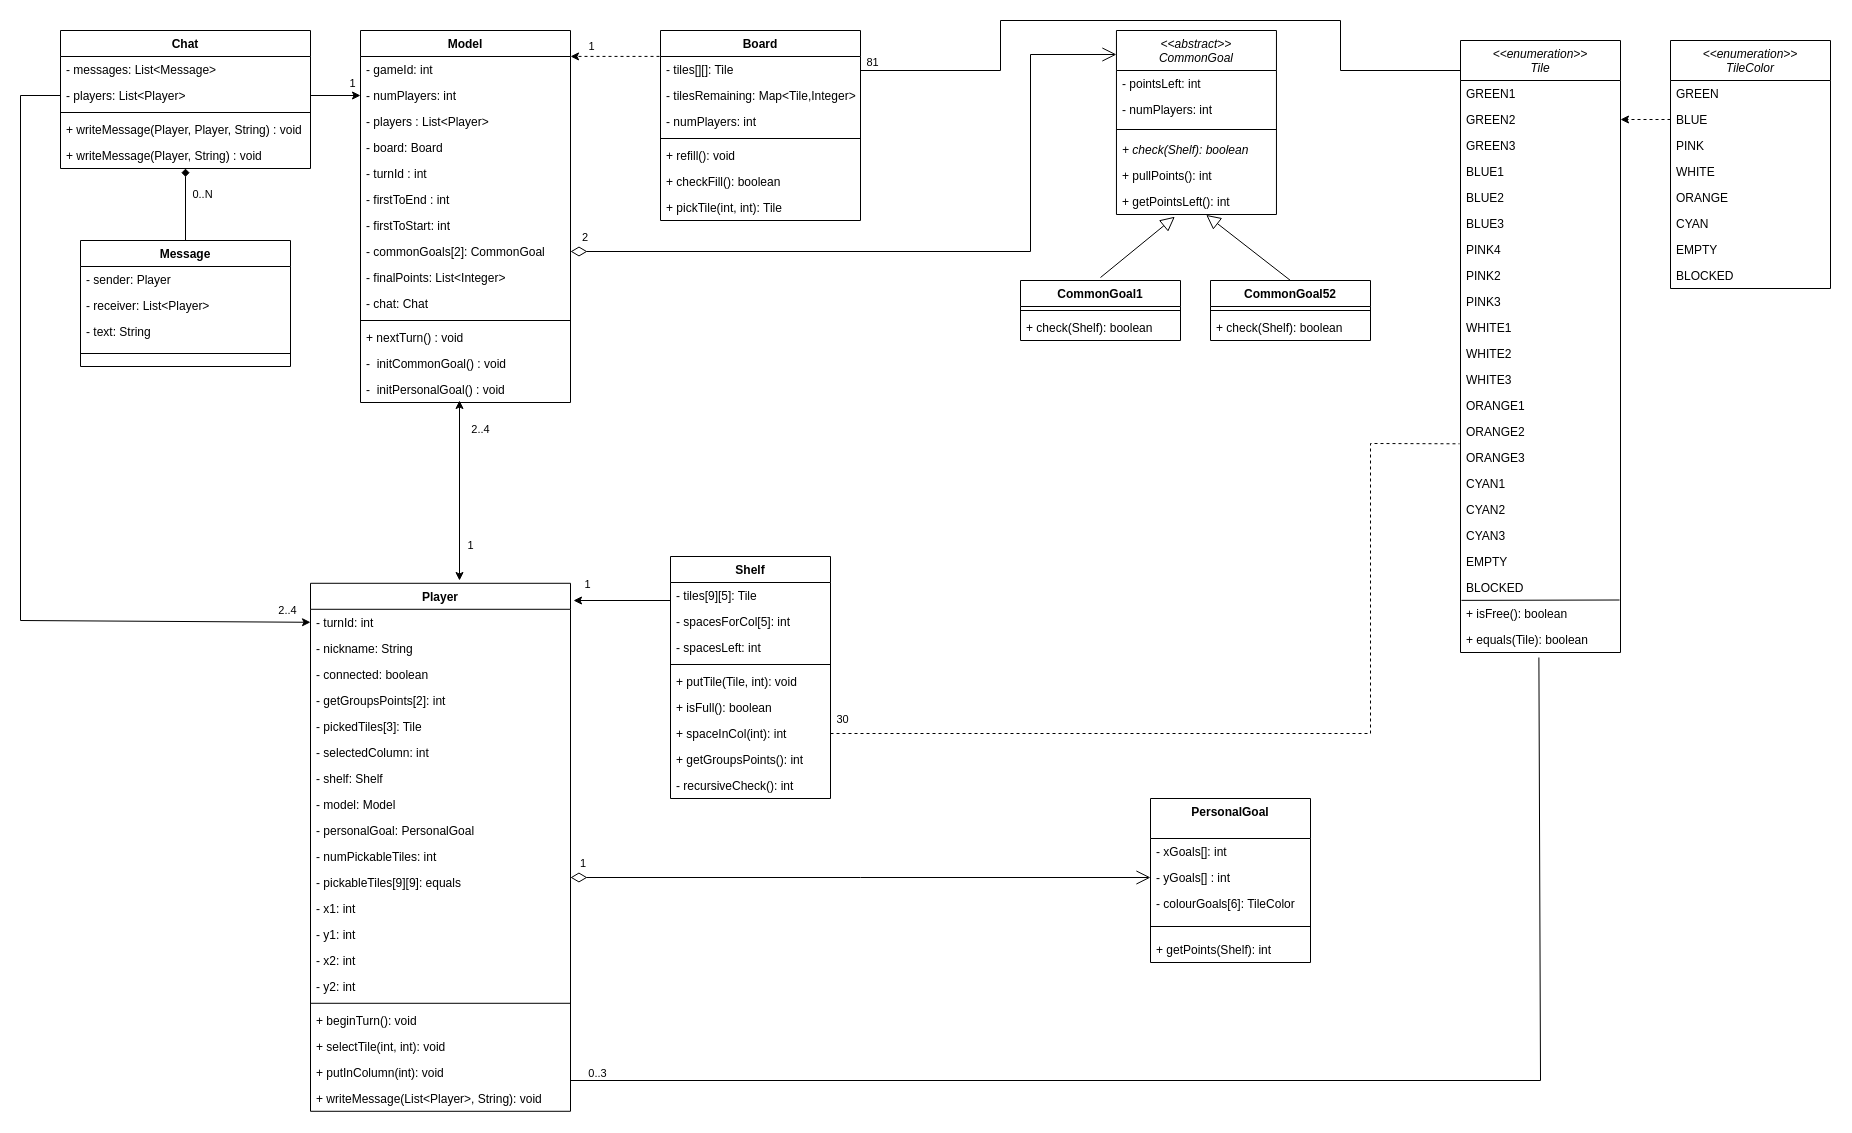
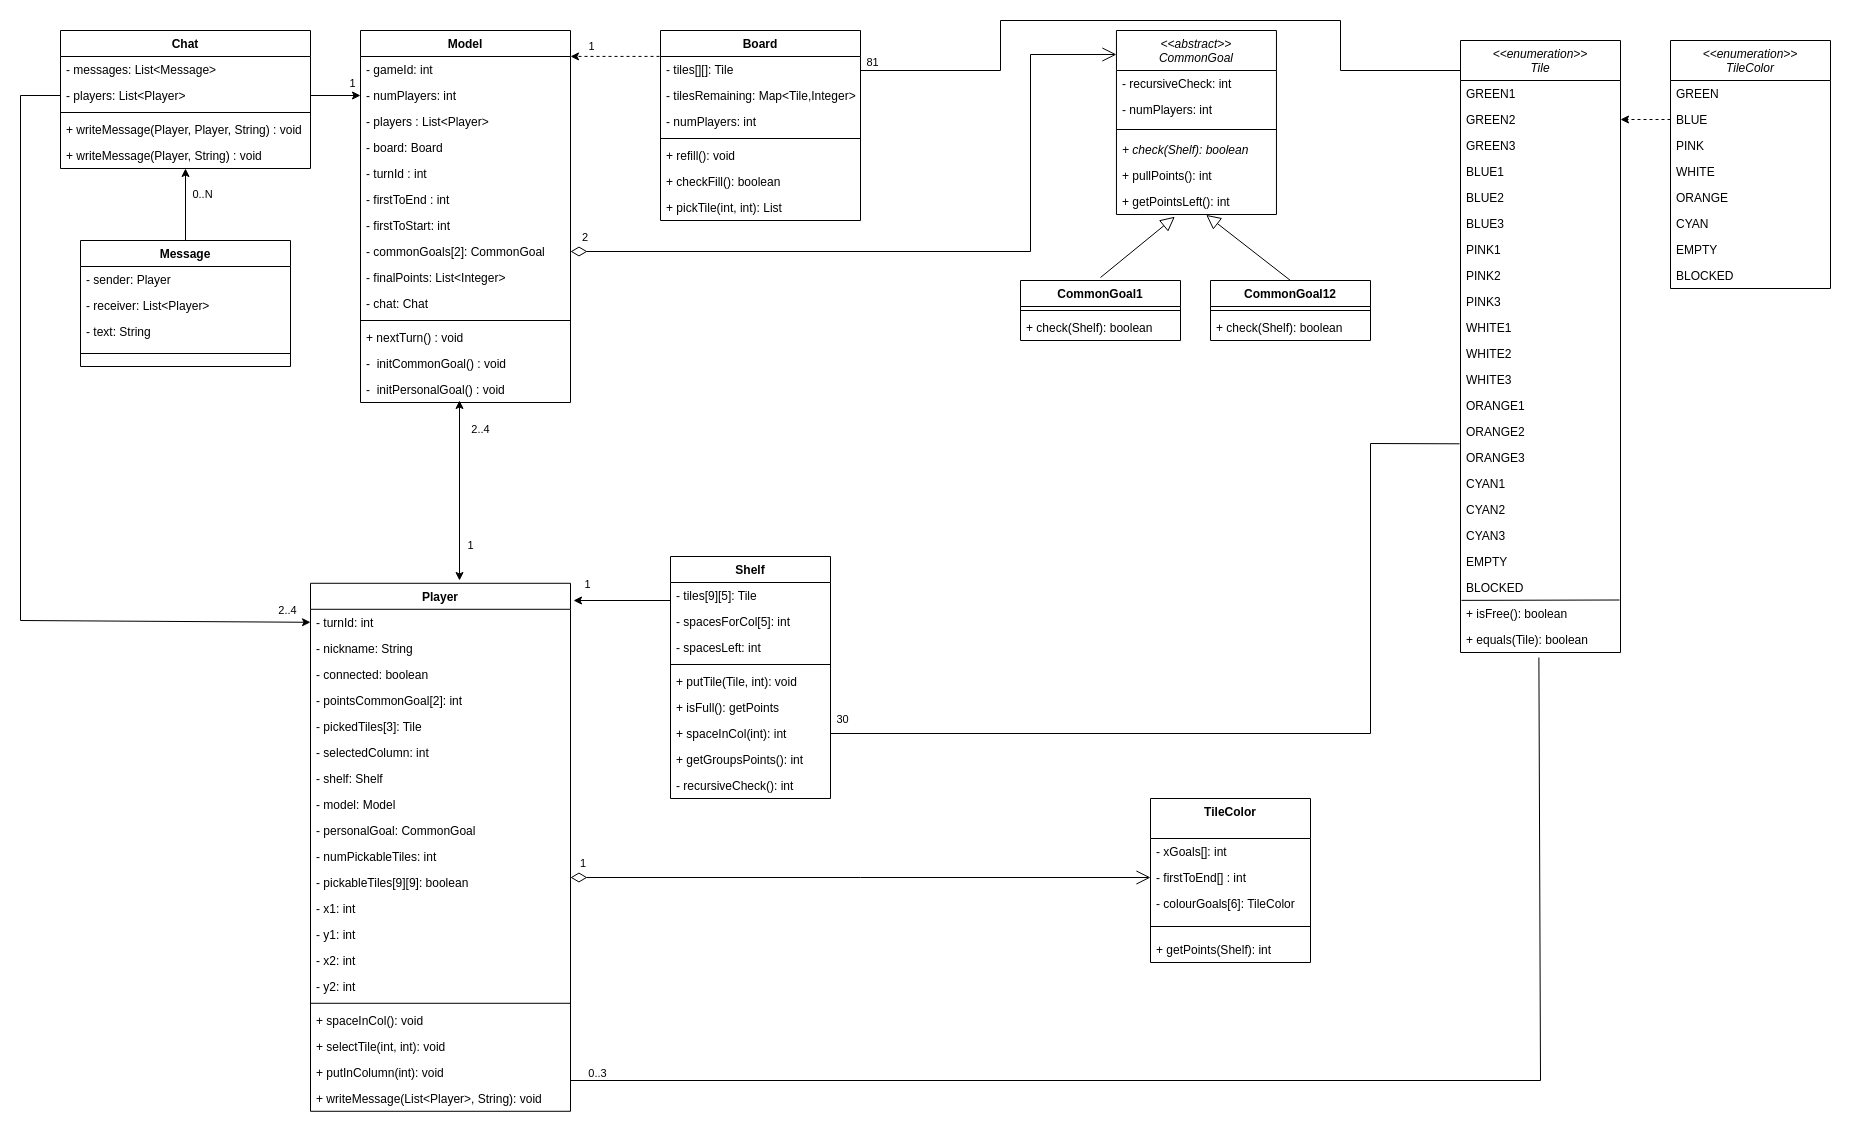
- <mxCell id="18" value="- pointsLeft: int" style="text;strokeColor=none;fillColor=none;align=left;verticalAlign=top;spacingLeft=4;spacingRight=4;overflow=hidden;rotatable=0;points=[[0,0.5],[1,0.5]];portConstraint=eastwest;" vertex="1" parent="17"><mxGeometry y="40" width="160" height="26" as="geometry" /></mxCell>
+ <mxCell id="18" value="- recursiveCheck: int" style="text;strokeColor=none;fillColor=none;align=left;verticalAlign=top;spacingLeft=4;spacingRight=4;overflow=hidden;rotatable=0;points=[[0,0.5],[1,0.5]];portConstraint=eastwest;" vertex="1" parent="17"><mxGeometry y="40" width="160" height="26" as="geometry" /></mxCell>
- <mxCell id="127" value="" style="endArrow=diamond;html=1;rounded=0;entryX=0.5;entryY=1;entryDx=0;entryDy=0;" edge="1" parent="1" source="122" target="116"><mxGeometry width="50" height="50" relative="1" as="geometry"><mxPoint x="240" y="210" as="sourcePoint" /><mxPoint x="290" y="160" as="targetPoint" /></mxGeometry></mxCell>
+ <mxCell id="127" value="" style="endArrow=classic;html=1;rounded=0;entryX=0.5;entryY=1;entryDx=0;entryDy=0;" edge="1" parent="1" source="122" target="116"><mxGeometry width="50" height="50" relative="1" as="geometry"><mxPoint x="240" y="210" as="sourcePoint" /><mxPoint x="290" y="160" as="targetPoint" /></mxGeometry></mxCell>
- <mxCell id="31" value="+ pickTile(int, int): Tile" style="text;strokeColor=none;fillColor=none;align=left;verticalAlign=top;spacingLeft=4;spacingRight=4;overflow=hidden;rotatable=0;points=[[0,0.5],[1,0.5]];portConstraint=eastwest;" vertex="1" parent="24"><mxGeometry y="164" width="200" height="26" as="geometry" /></mxCell>
+ <mxCell id="31" value="+ pickTile(int, int): List" style="text;strokeColor=none;fillColor=none;align=left;verticalAlign=top;spacingLeft=4;spacingRight=4;overflow=hidden;rotatable=0;points=[[0,0.5],[1,0.5]];portConstraint=eastwest;" vertex="1" parent="24"><mxGeometry y="164" width="200" height="26" as="geometry" /></mxCell>
- <mxCell id="93" value="PINK4" style="text;strokeColor=none;fillColor=none;align=left;verticalAlign=top;spacingLeft=4;spacingRight=4;overflow=hidden;rotatable=0;points=[[0,0.5],[1,0.5]];portConstraint=eastwest;" vertex="1" parent="86"><mxGeometry y="196" width="160" height="26" as="geometry" /></mxCell>
+ <mxCell id="93" value="PINK1" style="text;strokeColor=none;fillColor=none;align=left;verticalAlign=top;spacingLeft=4;spacingRight=4;overflow=hidden;rotatable=0;points=[[0,0.5],[1,0.5]];portConstraint=eastwest;" vertex="1" parent="86"><mxGeometry y="196" width="160" height="26" as="geometry" /></mxCell>
- <mxCell id="66" value="CommonGoal52" style="swimlane;fontStyle=1;align=center;verticalAlign=top;childLayout=stackLayout;horizontal=1;startSize=26;horizontalStack=0;resizeParent=1;resizeParentMax=0;resizeLast=0;collapsible=1;marginBottom=0;" vertex="1" parent="1"><mxGeometry x="1210" y="280" width="160" height="60" as="geometry" /></mxCell>
+ <mxCell id="66" value="CommonGoal12" style="swimlane;fontStyle=1;align=center;verticalAlign=top;childLayout=stackLayout;horizontal=1;startSize=26;horizontalStack=0;resizeParent=1;resizeParentMax=0;resizeLast=0;collapsible=1;marginBottom=0;" vertex="1" parent="1"><mxGeometry x="1210" y="280" width="160" height="60" as="geometry" /></mxCell>
- <mxCell id="46" value="- getGroupsPoints[2]: int" style="text;strokeColor=none;fillColor=none;align=left;verticalAlign=top;spacingLeft=4;spacingRight=4;overflow=hidden;rotatable=0;points=[[0,0.5],[1,0.5]];portConstraint=eastwest;" vertex="1" parent="42"><mxGeometry y="104" width="260" height="26" as="geometry" /></mxCell>
+ <mxCell id="46" value="- pointsCommonGoal[2]: int" style="text;strokeColor=none;fillColor=none;align=left;verticalAlign=top;spacingLeft=4;spacingRight=4;overflow=hidden;rotatable=0;points=[[0,0.5],[1,0.5]];portConstraint=eastwest;" vertex="1" parent="42"><mxGeometry y="104" width="260" height="26" as="geometry" /></mxCell>
- <mxCell id="38" value="+ isFull(): boolean" style="text;strokeColor=none;fillColor=none;align=left;verticalAlign=top;spacingLeft=4;spacingRight=4;overflow=hidden;rotatable=0;points=[[0,0.5],[1,0.5]];portConstraint=eastwest;" vertex="1" parent="32"><mxGeometry y="138" width="160" height="26" as="geometry" /></mxCell>
+ <mxCell id="38" value="+ isFull(): getPoints" style="text;strokeColor=none;fillColor=none;align=left;verticalAlign=top;spacingLeft=4;spacingRight=4;overflow=hidden;rotatable=0;points=[[0,0.5],[1,0.5]];portConstraint=eastwest;" vertex="1" parent="32"><mxGeometry y="138" width="160" height="26" as="geometry" /></mxCell>
- <mxCell id="112" value="" style="endArrow=none;html=1;rounded=0;exitX=1;exitY=0.5;exitDx=0;exitDy=0;entryX=-0.006;entryY=0.973;entryDx=0;entryDy=0;entryPerimeter=0;dashed=1;" edge="1" parent="1" source="39" target="100"><mxGeometry width="50" height="50" relative="1" as="geometry"><mxPoint x="730" y="380" as="sourcePoint" /><mxPoint x="870" y="440" as="targetPoint" /><Array as="points"><mxPoint x="1370" y="733" /><mxPoint x="1370" y="443" /></Array></mxGeometry></mxCell>
+ <mxCell id="112" value="" style="endArrow=none;html=1;rounded=0;exitX=1;exitY=0.5;exitDx=0;exitDy=0;entryX=-0.006;entryY=0.973;entryDx=0;entryDy=0;entryPerimeter=0;" edge="1" parent="1" source="39" target="100"><mxGeometry width="50" height="50" relative="1" as="geometry"><mxPoint x="730" y="380" as="sourcePoint" /><mxPoint x="870" y="440" as="targetPoint" /><Array as="points"><mxPoint x="1370" y="733" /><mxPoint x="1370" y="443" /></Array></mxGeometry></mxCell>
- <mxCell id="79" value="PersonalGoal" style="swimlane;fontStyle=1;align=center;verticalAlign=top;childLayout=stackLayout;horizontal=1;startSize=40;horizontalStack=0;resizeParent=1;resizeParentMax=0;resizeLast=0;collapsible=1;marginBottom=0;" vertex="1" parent="1"><mxGeometry x="1150" y="798" width="160" height="164" as="geometry"><mxRectangle x="240" y="20" width="110" height="40" as="alternateBounds" /></mxGeometry></mxCell>
+ <mxCell id="79" value="TileColor" style="swimlane;fontStyle=1;align=center;verticalAlign=top;childLayout=stackLayout;horizontal=1;startSize=40;horizontalStack=0;resizeParent=1;resizeParentMax=0;resizeLast=0;collapsible=1;marginBottom=0;" vertex="1" parent="1"><mxGeometry x="1150" y="798" width="160" height="164" as="geometry"><mxRectangle x="240" y="20" width="110" height="40" as="alternateBounds" /></mxGeometry></mxCell>
- <mxCell id="51" value="- personalGoal: PersonalGoal&#10;" style="text;strokeColor=none;fillColor=none;align=left;verticalAlign=top;spacingLeft=4;spacingRight=4;overflow=hidden;rotatable=0;points=[[0,0.5],[1,0.5]];portConstraint=eastwest;" vertex="1" parent="42"><mxGeometry y="234" width="260" height="26" as="geometry" /></mxCell>
+ <mxCell id="51" value="- personalGoal: CommonGoal&#10;" style="text;strokeColor=none;fillColor=none;align=left;verticalAlign=top;spacingLeft=4;spacingRight=4;overflow=hidden;rotatable=0;points=[[0,0.5],[1,0.5]];portConstraint=eastwest;" vertex="1" parent="42"><mxGeometry y="234" width="260" height="26" as="geometry" /></mxCell>
- <mxCell id="81" value="- yGoals[] : int" style="text;strokeColor=none;fillColor=none;align=left;verticalAlign=top;spacingLeft=4;spacingRight=4;overflow=hidden;rotatable=0;points=[[0,0.5],[1,0.5]];portConstraint=eastwest;" vertex="1" parent="79"><mxGeometry y="66" width="160" height="26" as="geometry" /></mxCell>
+ <mxCell id="81" value="- firstToEnd[] : int" style="text;strokeColor=none;fillColor=none;align=left;verticalAlign=top;spacingLeft=4;spacingRight=4;overflow=hidden;rotatable=0;points=[[0,0.5],[1,0.5]];portConstraint=eastwest;" vertex="1" parent="79"><mxGeometry y="66" width="160" height="26" as="geometry" /></mxCell>
- <mxCell id="53" value="- pickableTiles[9][9]: equals&#10;" style="text;strokeColor=none;fillColor=none;align=left;verticalAlign=top;spacingLeft=4;spacingRight=4;overflow=hidden;rotatable=0;points=[[0,0.5],[1,0.5]];portConstraint=eastwest;" vertex="1" parent="42"><mxGeometry y="286" width="260" height="26" as="geometry" /></mxCell>
+ <mxCell id="53" value="- pickableTiles[9][9]: boolean&#10;" style="text;strokeColor=none;fillColor=none;align=left;verticalAlign=top;spacingLeft=4;spacingRight=4;overflow=hidden;rotatable=0;points=[[0,0.5],[1,0.5]];portConstraint=eastwest;" vertex="1" parent="42"><mxGeometry y="286" width="260" height="26" as="geometry" /></mxCell>
- <mxCell id="59" value="+ beginTurn(): void" style="text;strokeColor=none;fillColor=none;align=left;verticalAlign=top;spacingLeft=4;spacingRight=4;overflow=hidden;rotatable=0;points=[[0,0.5],[1,0.5]];portConstraint=eastwest;" vertex="1" parent="42"><mxGeometry y="424" width="260" height="26" as="geometry" /></mxCell>
+ <mxCell id="59" value="+ spaceInCol(): void" style="text;strokeColor=none;fillColor=none;align=left;verticalAlign=top;spacingLeft=4;spacingRight=4;overflow=hidden;rotatable=0;points=[[0,0.5],[1,0.5]];portConstraint=eastwest;" vertex="1" parent="42"><mxGeometry y="424" width="260" height="26" as="geometry" /></mxCell>
